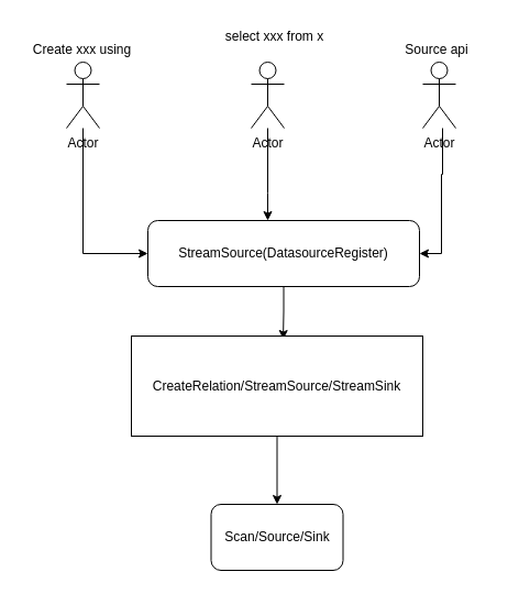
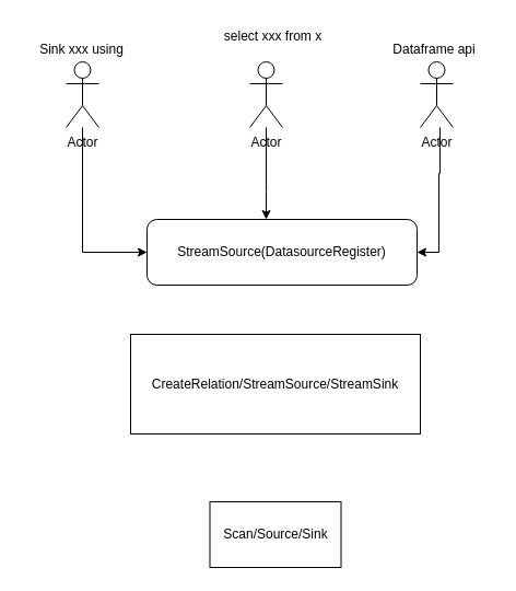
- <mxCell id="10" value="Create xxx using" style="text;html=1;align=center;verticalAlign=middle;resizable=0;points=[];autosize=1;strokeColor=none;fillColor=none;" vertex="1" parent="1"><mxGeometry x="20" y="32" width="107" height="26" as="geometry" /></mxCell>
+ <mxCell id="10" value="Sink xxx using" style="text;html=1;align=center;verticalAlign=middle;resizable=0;points=[];autosize=1;strokeColor=none;fillColor=none;" vertex="1" parent="1"><mxGeometry x="20" y="32" width="107" height="26" as="geometry" /></mxCell>
- <mxCell id="12" value="Source api" style="text;html=1;strokeColor=none;fillColor=none;align=center;verticalAlign=middle;whiteSpace=wrap;rounded=0;" vertex="1" parent="1"><mxGeometry x="344" y="30" width="106" height="30" as="geometry" /></mxCell>
+ <mxCell id="12" value="Dataframe api" style="text;html=1;strokeColor=none;fillColor=none;align=center;verticalAlign=middle;whiteSpace=wrap;rounded=0;" vertex="1" parent="1"><mxGeometry x="344" y="30" width="106" height="30" as="geometry" /></mxCell>
- <mxCell id="2" style="edgeStyle=orthogonalEdgeStyle;rounded=0;orthogonalLoop=1;jettySize=auto;html=1;entryX=0.521;entryY=0.033;entryDx=0;entryDy=0;entryPerimeter=0;" edge="1" parent="1" source="3" target="14"><mxGeometry relative="1" as="geometry"><mxPoint x="257.5" y="393" as="targetPoint" /></mxGeometry></mxCell>
- <mxCell id="13" style="edgeStyle=orthogonalEdgeStyle;rounded=0;orthogonalLoop=1;jettySize=auto;html=1;entryX=0.5;entryY=0;entryDx=0;entryDy=0;" edge="1" parent="1" source="14" target="15"><mxGeometry relative="1" as="geometry"><mxPoint x="253" y="600" as="targetPoint" /></mxGeometry></mxCell>
- <mxCell id="15" value="Scan/Source/Sink" style="rounded=1;whiteSpace=wrap;html=1;" vertex="1" parent="1"><mxGeometry x="191.5" y="458" width="120" height="60" as="geometry" /></mxCell>
+ <mxCell id="15" value="Scan/Source/Sink" style="whiteSpace=wrap;html=1;rounded=0;" vertex="1" parent="1"><mxGeometry x="191.5" y="458" width="120" height="60" as="geometry" /></mxCell>
